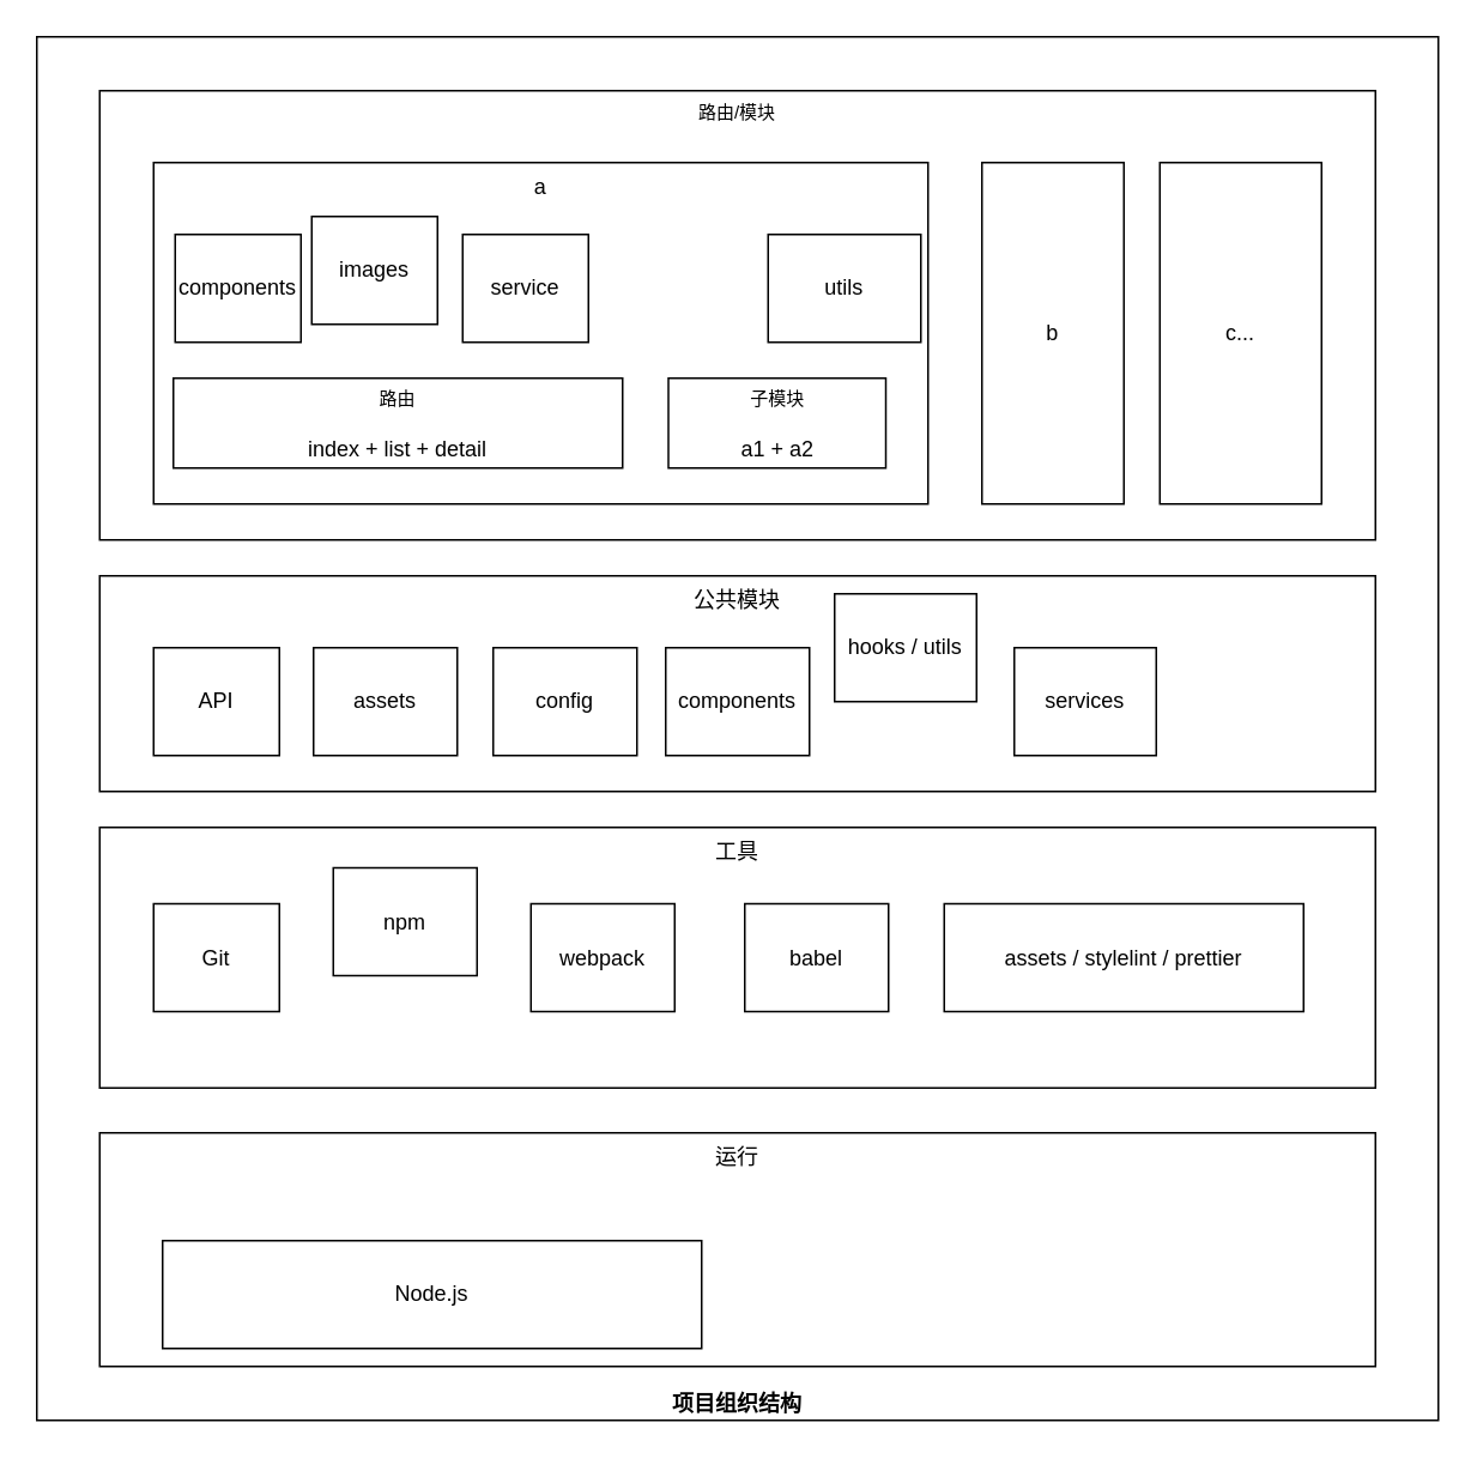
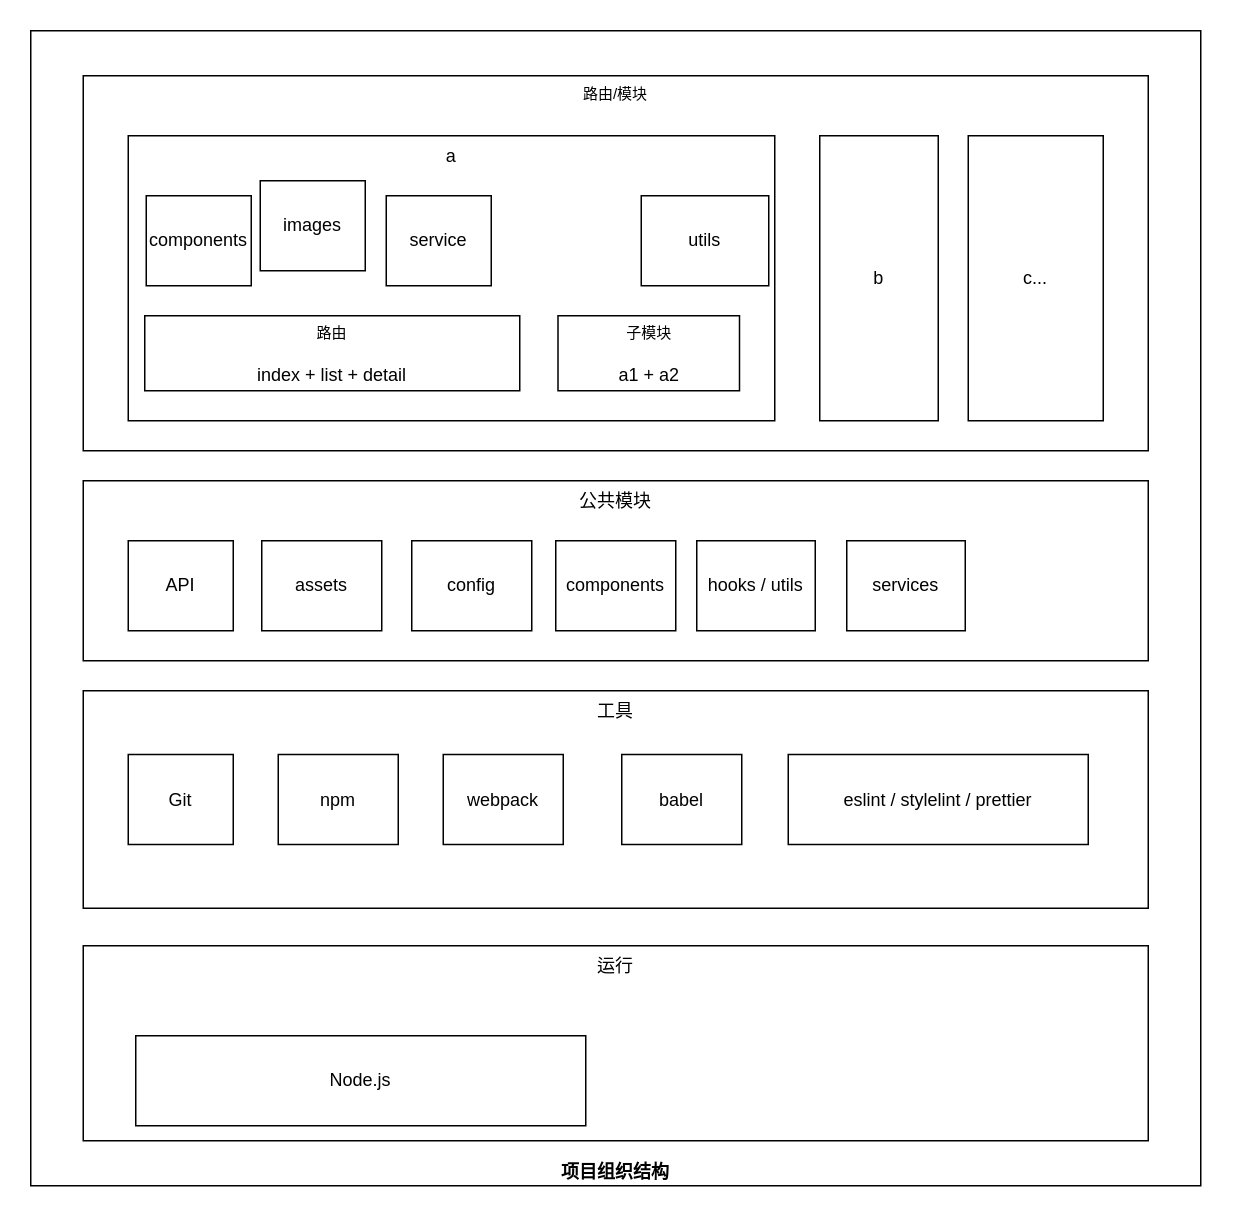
- <mxCell id="16" value="hooks / utils" style="rounded=0;whiteSpace=wrap;html=1;" vertex="1" parent="1"><mxGeometry x="464" y="330" width="79" height="60" as="geometry" /></mxCell>
+ <mxCell id="16" value="hooks / utils" style="rounded=0;whiteSpace=wrap;html=1;" vertex="1" parent="1"><mxGeometry x="464" y="360" width="79" height="60" as="geometry" /></mxCell>
- <mxCell id="8" value="npm" style="rounded=0;whiteSpace=wrap;html=1;" vertex="1" parent="1"><mxGeometry x="185" y="482.5" width="80" height="60" as="geometry" /></mxCell>
+ <mxCell id="8" value="npm" style="rounded=0;whiteSpace=wrap;html=1;" vertex="1" parent="1"><mxGeometry x="185" y="502.5" width="80" height="60" as="geometry" /></mxCell>
- <mxCell id="11" value="assets / stylelint / prettier" style="rounded=0;whiteSpace=wrap;html=1;" vertex="1" parent="1"><mxGeometry x="525" y="502.5" width="200" height="60" as="geometry" /></mxCell>
+ <mxCell id="11" value="eslint / stylelint / prettier" style="rounded=0;whiteSpace=wrap;html=1;" vertex="1" parent="1"><mxGeometry x="525" y="502.5" width="200" height="60" as="geometry" /></mxCell>
